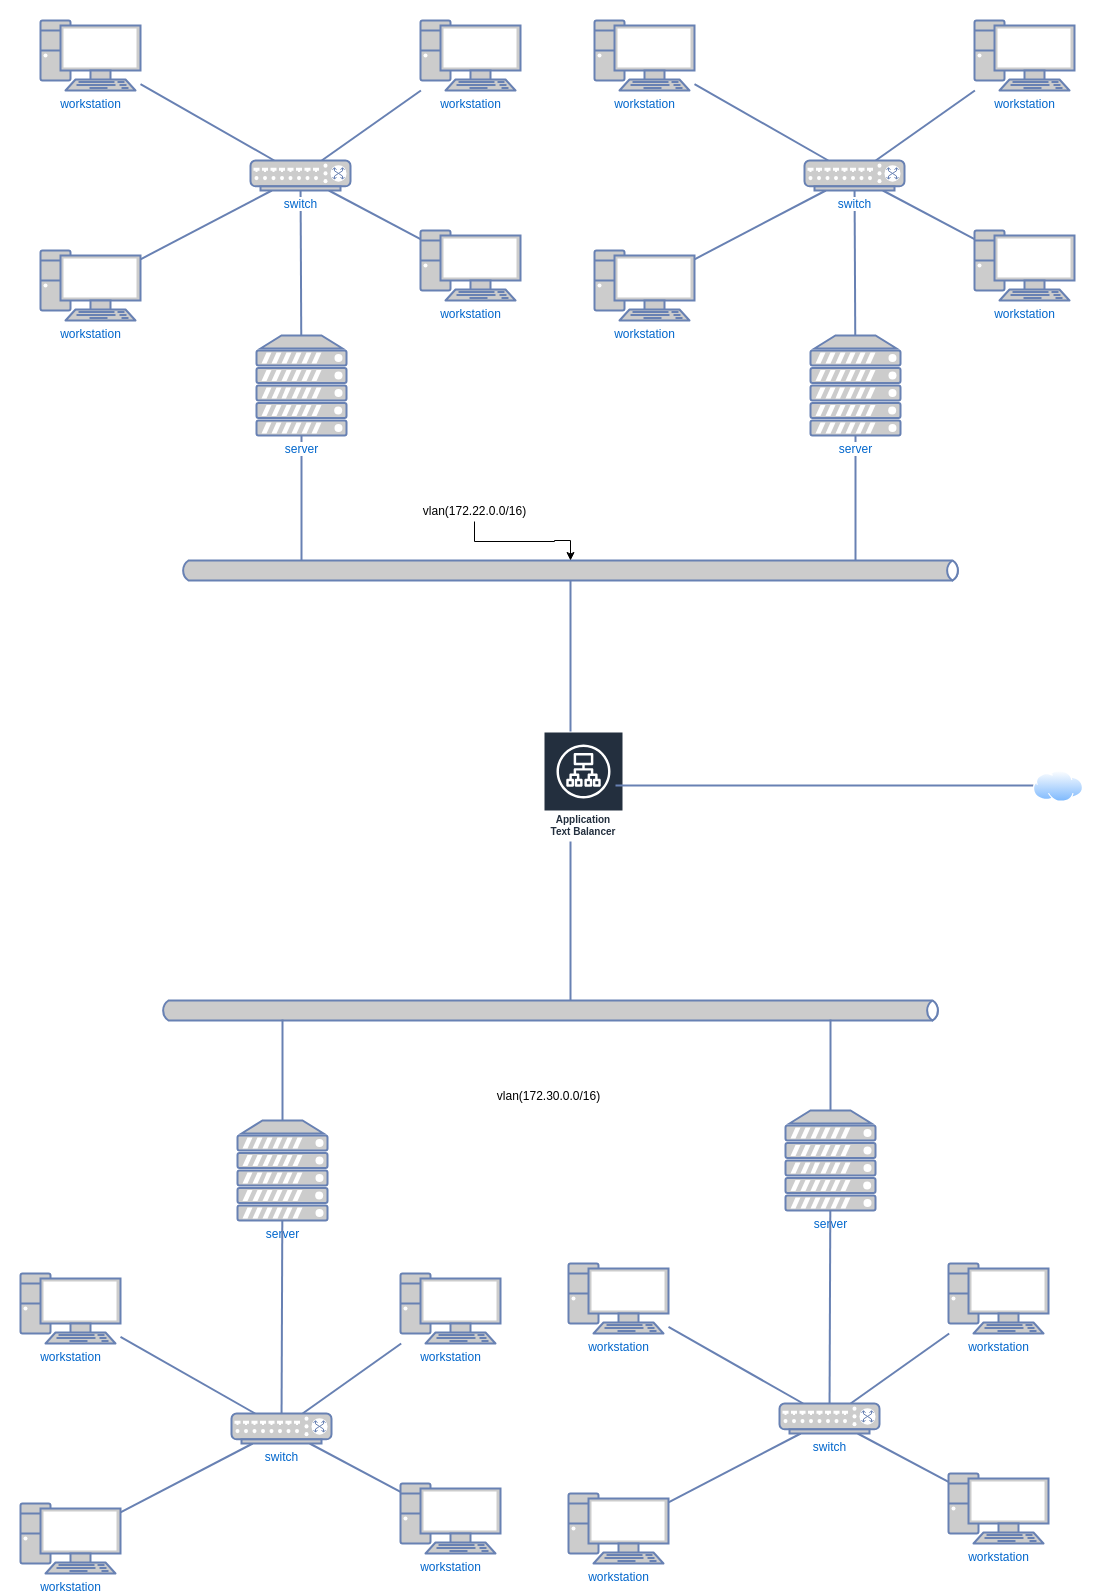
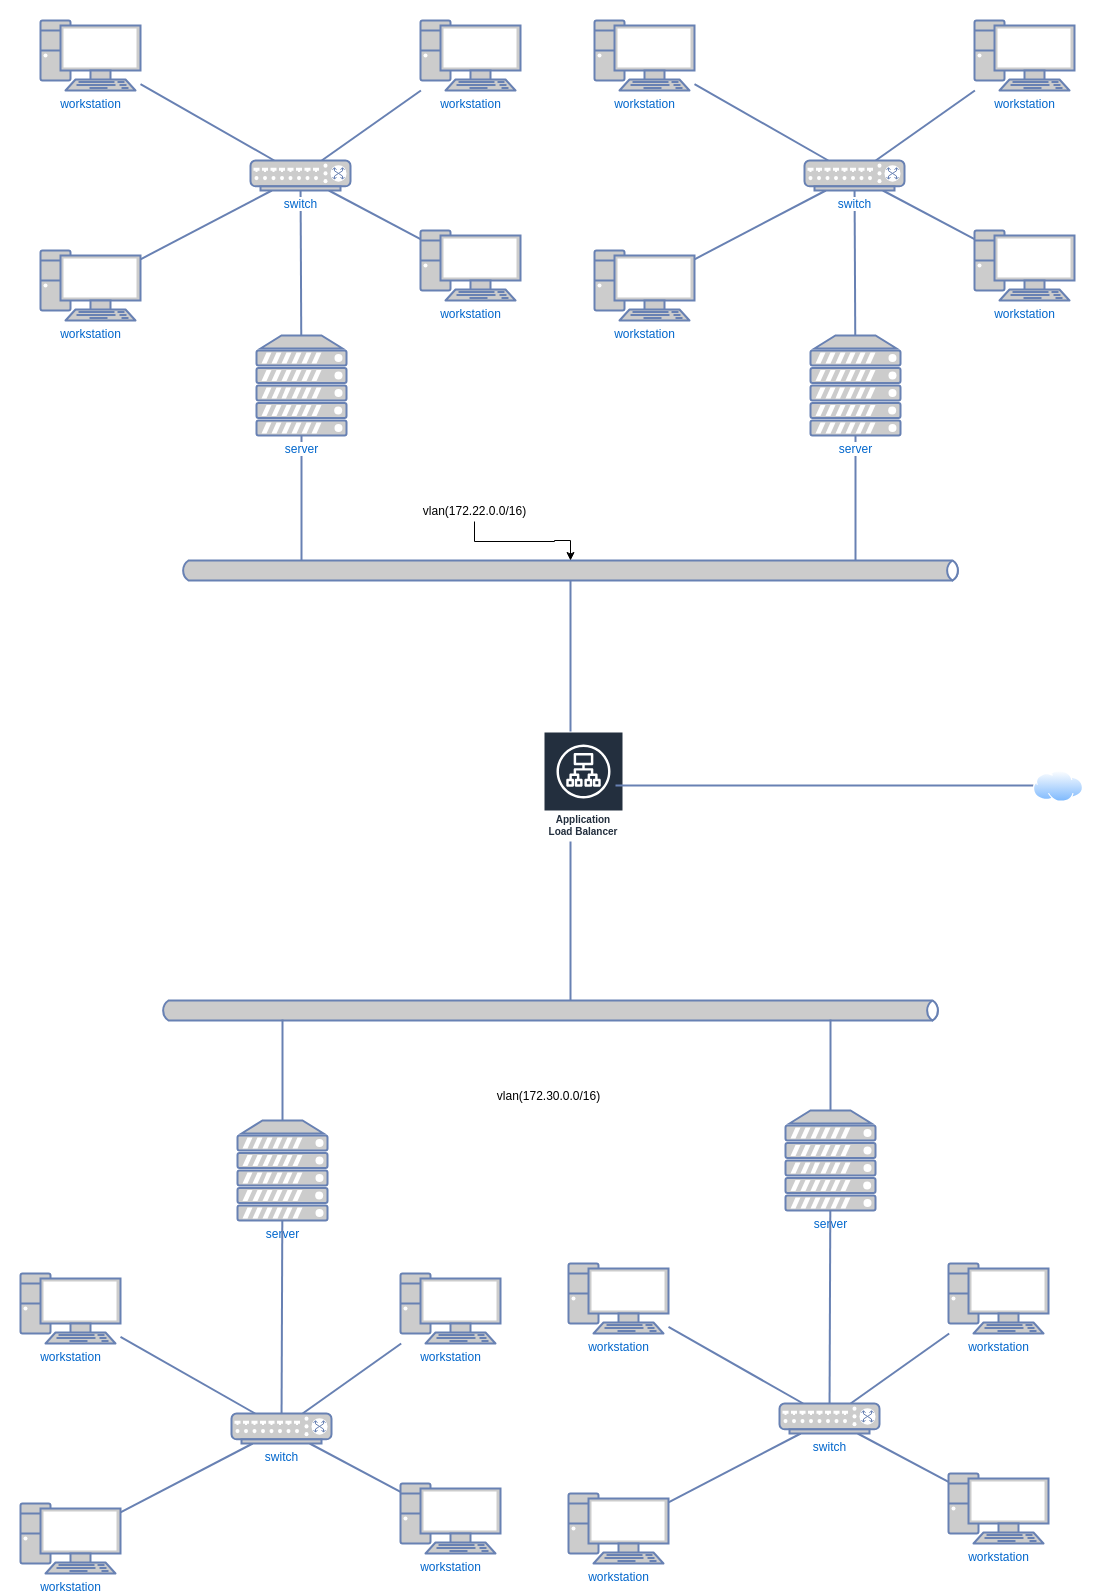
- <mxCell id="58" value="Application Text Balancer" style="sketch=0;outlineConnect=0;fontColor=#232F3E;gradientColor=none;strokeColor=#ffffff;fillColor=#232F3E;dashed=0;verticalLabelPosition=middle;verticalAlign=bottom;align=center;html=1;whiteSpace=wrap;fontSize=10;fontStyle=1;spacing=3;shape=mxgraph.aws4.productIcon;prIcon=mxgraph.aws4.application_load_balancer;" vertex="1" parent="1"><mxGeometry x="543" y="731" width="80" height="110" as="geometry" /></mxCell>
+ <mxCell id="58" value="Application Load Balancer" style="sketch=0;outlineConnect=0;fontColor=#232F3E;gradientColor=none;strokeColor=#ffffff;fillColor=#232F3E;dashed=0;verticalLabelPosition=middle;verticalAlign=bottom;align=center;html=1;whiteSpace=wrap;fontSize=10;fontStyle=1;spacing=3;shape=mxgraph.aws4.productIcon;prIcon=mxgraph.aws4.application_load_balancer;" vertex="1" parent="1"><mxGeometry x="543" y="731" width="80" height="110" as="geometry" /></mxCell>
